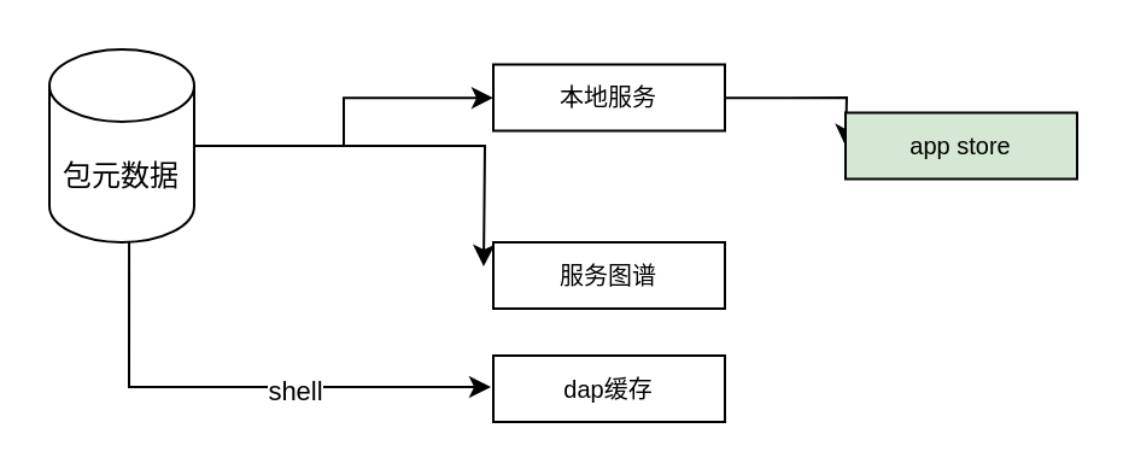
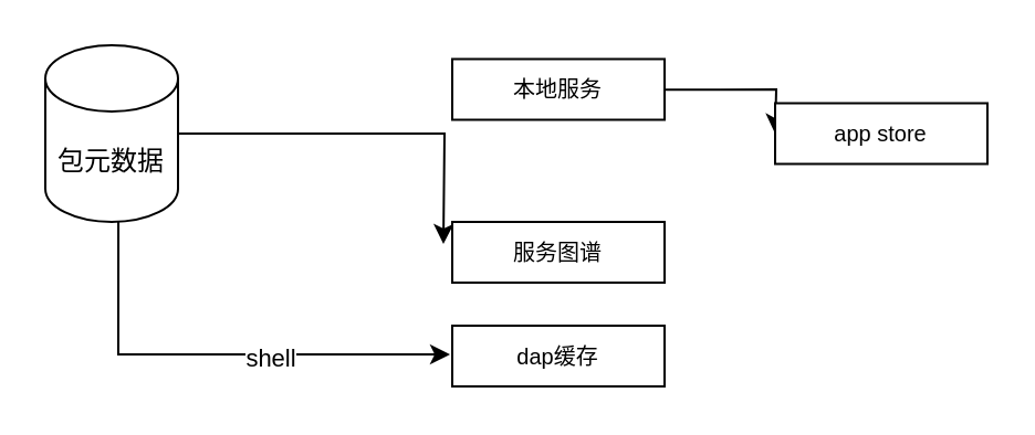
- <mxCell id="2" value="" style="edgeStyle=orthogonalEdgeStyle;rounded=0;orthogonalLoop=1;jettySize=auto;html=1;" edge="1" parent="1" source="6" target="8"><mxGeometry relative="1" as="geometry" /></mxCell>
- <mxCell id="9" value="&lt;span style=&quot;font-size: 10px;&quot;&gt;app store&lt;/span&gt;" style="whiteSpace=wrap;html=1;fillColor=#d5e8d4;" vertex="1" parent="1"><mxGeometry x="350" y="46.25" width="96" height="27.5" as="geometry" /></mxCell>
+ <mxCell id="9" value="&lt;span style=&quot;font-size: 10px;&quot;&gt;app store&lt;/span&gt;" style="whiteSpace=wrap;html=1;" vertex="1" parent="1"><mxGeometry x="350" y="46.25" width="96" height="27.5" as="geometry" /></mxCell>
